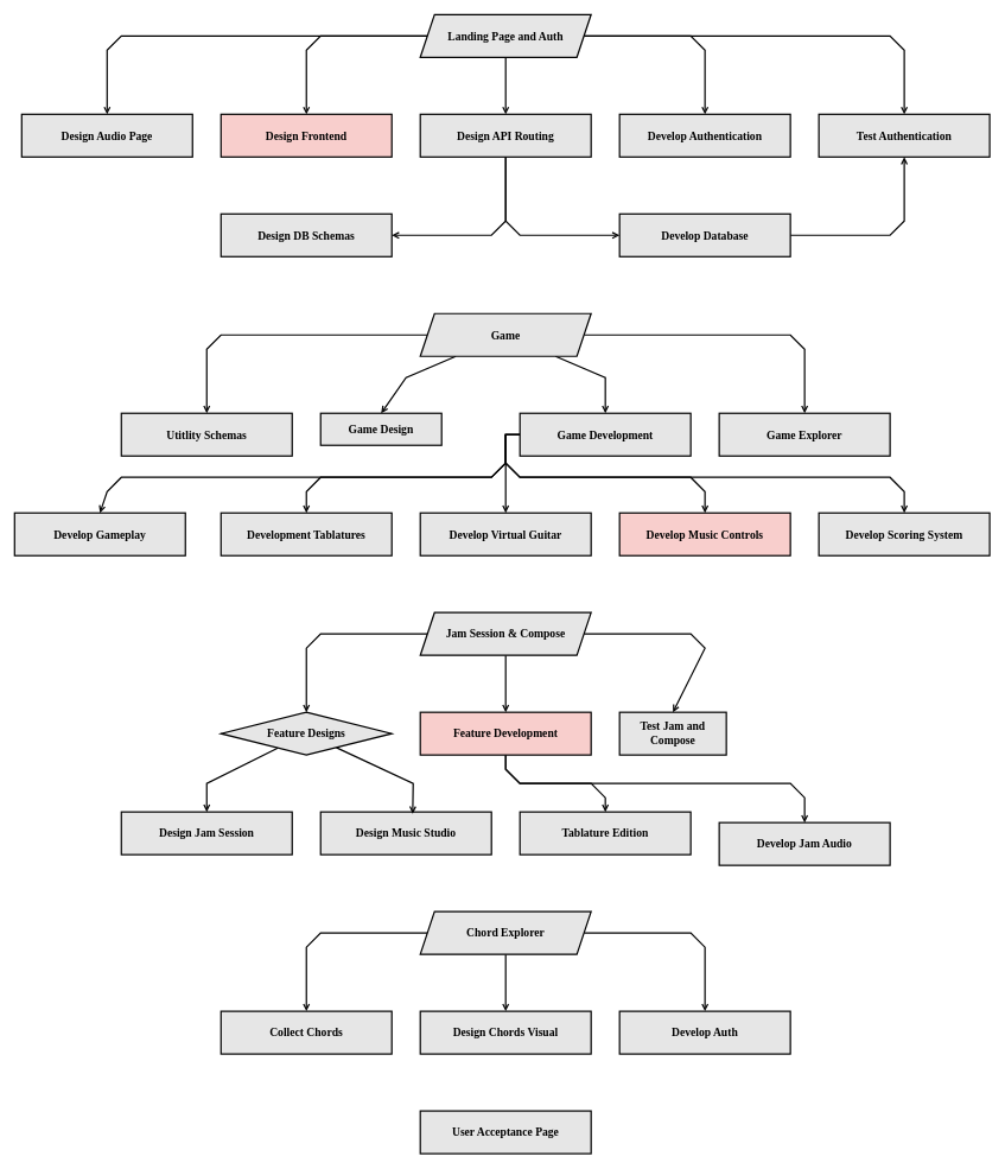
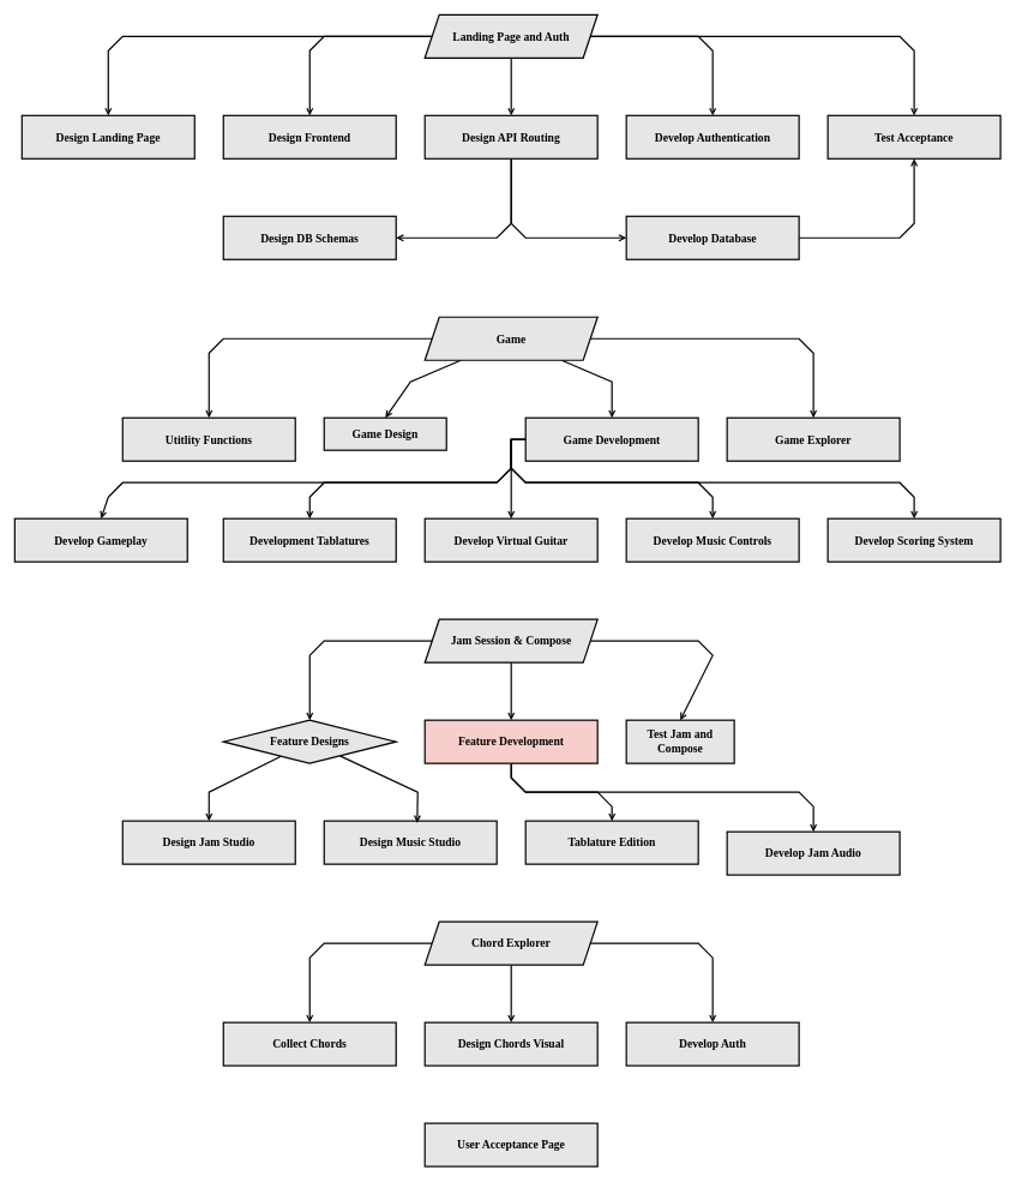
- <mxCell id="13" value="&lt;b&gt;Design Audio Page&lt;/b&gt;" style="rounded=0;whiteSpace=wrap;html=1;strokeColor=default;strokeWidth=2;fontFamily=Fira Code;fontSource=https%3A%2F%2Ffonts.googleapis.com%2Fcss%3Ffamily%3DFira%2BCode;fontSize=16;fontColor=default;fillColor=#E6E6E6;" vertex="1" parent="1"><mxGeometry x="30" y="160" width="240" height="60" as="geometry" /></mxCell>
+ <mxCell id="13" value="&lt;b&gt;Design Landing Page&lt;/b&gt;" style="rounded=0;whiteSpace=wrap;html=1;strokeColor=default;strokeWidth=2;fontFamily=Fira Code;fontSource=https%3A%2F%2Ffonts.googleapis.com%2Fcss%3Ffamily%3DFira%2BCode;fontSize=16;fontColor=default;fillColor=#E6E6E6;" vertex="1" parent="1"><mxGeometry x="30" y="160" width="240" height="60" as="geometry" /></mxCell>
- <mxCell id="11" value="&lt;b&gt;Design Frontend&lt;/b&gt;" style="rounded=0;whiteSpace=wrap;html=1;strokeColor=default;strokeWidth=2;fontFamily=Fira Code;fontSource=https%3A%2F%2Ffonts.googleapis.com%2Fcss%3Ffamily%3DFira%2BCode;fontSize=16;fontColor=default;fillColor=#f8cecc;" vertex="1" parent="1"><mxGeometry x="310" y="160" width="240" height="60" as="geometry" /></mxCell>
+ <mxCell id="11" value="&lt;b&gt;Design Frontend&lt;/b&gt;" style="rounded=0;whiteSpace=wrap;html=1;strokeColor=default;strokeWidth=2;fontFamily=Fira Code;fontSource=https%3A%2F%2Ffonts.googleapis.com%2Fcss%3Ffamily%3DFira%2BCode;fontSize=16;fontColor=default;fillColor=#E6E6E6;" vertex="1" parent="1"><mxGeometry x="310" y="160" width="240" height="60" as="geometry" /></mxCell>
- <mxCell id="14" value="&lt;b&gt;Test Authentication&lt;/b&gt;" style="rounded=0;whiteSpace=wrap;html=1;strokeColor=default;strokeWidth=2;fontFamily=Fira Code;fontSource=https%3A%2F%2Ffonts.googleapis.com%2Fcss%3Ffamily%3DFira%2BCode;fontSize=16;fontColor=default;fillColor=#E6E6E6;" vertex="1" parent="1"><mxGeometry x="1150" y="160" width="240" height="60" as="geometry" /></mxCell>
+ <mxCell id="14" value="&lt;b&gt;Test Acceptance&lt;/b&gt;" style="rounded=0;whiteSpace=wrap;html=1;strokeColor=default;strokeWidth=2;fontFamily=Fira Code;fontSource=https%3A%2F%2Ffonts.googleapis.com%2Fcss%3Ffamily%3DFira%2BCode;fontSize=16;fontColor=default;fillColor=#E6E6E6;" vertex="1" parent="1"><mxGeometry x="1150" y="160" width="240" height="60" as="geometry" /></mxCell>
- <mxCell id="32" value="&lt;b&gt;Utitlity Schemas&lt;/b&gt;" style="rounded=0;whiteSpace=wrap;html=1;strokeColor=default;strokeWidth=2;fontFamily=Fira Code;fontSource=https%3A%2F%2Ffonts.googleapis.com%2Fcss%3Ffamily%3DFira%2BCode;fontSize=16;fontColor=default;fillColor=#E6E6E6;" vertex="1" parent="1"><mxGeometry x="170" y="580" width="240" height="60" as="geometry" /></mxCell>
+ <mxCell id="32" value="&lt;b&gt;Utitlity Functions&lt;/b&gt;" style="rounded=0;whiteSpace=wrap;html=1;strokeColor=default;strokeWidth=2;fontFamily=Fira Code;fontSource=https%3A%2F%2Ffonts.googleapis.com%2Fcss%3Ffamily%3DFira%2BCode;fontSize=16;fontColor=default;fillColor=#E6E6E6;" vertex="1" parent="1"><mxGeometry x="170" y="580" width="240" height="60" as="geometry" /></mxCell>
- <mxCell id="35" value="&lt;b&gt;Develop Music Controls&lt;/b&gt;" style="rounded=0;whiteSpace=wrap;html=1;strokeColor=default;strokeWidth=2;fontFamily=Fira Code;fontSource=https%3A%2F%2Ffonts.googleapis.com%2Fcss%3Ffamily%3DFira%2BCode;fontSize=16;fontColor=default;fillColor=#f8cecc;" vertex="1" parent="1"><mxGeometry x="870" y="720" width="240" height="60" as="geometry" /></mxCell>
+ <mxCell id="35" value="&lt;b&gt;Develop Music Controls&lt;/b&gt;" style="rounded=0;whiteSpace=wrap;html=1;strokeColor=default;strokeWidth=2;fontFamily=Fira Code;fontSource=https%3A%2F%2Ffonts.googleapis.com%2Fcss%3Ffamily%3DFira%2BCode;fontSize=16;fontColor=default;fillColor=#E6E6E6;" vertex="1" parent="1"><mxGeometry x="870" y="720" width="240" height="60" as="geometry" /></mxCell>
- <mxCell id="41" value="&lt;b&gt;Design Jam Session&lt;/b&gt;" style="rounded=0;whiteSpace=wrap;html=1;strokeColor=default;strokeWidth=2;fontFamily=Fira Code;fontSource=https%3A%2F%2Ffonts.googleapis.com%2Fcss%3Ffamily%3DFira%2BCode;fontSize=16;fontColor=default;fillColor=#E6E6E6;" vertex="1" parent="1"><mxGeometry x="170" y="1140" width="240" height="60" as="geometry" /></mxCell>
+ <mxCell id="41" value="&lt;b&gt;Design Jam Studio&lt;/b&gt;" style="rounded=0;whiteSpace=wrap;html=1;strokeColor=default;strokeWidth=2;fontFamily=Fira Code;fontSource=https%3A%2F%2Ffonts.googleapis.com%2Fcss%3Ffamily%3DFira%2BCode;fontSize=16;fontColor=default;fillColor=#E6E6E6;" vertex="1" parent="1"><mxGeometry x="170" y="1140" width="240" height="60" as="geometry" /></mxCell>
